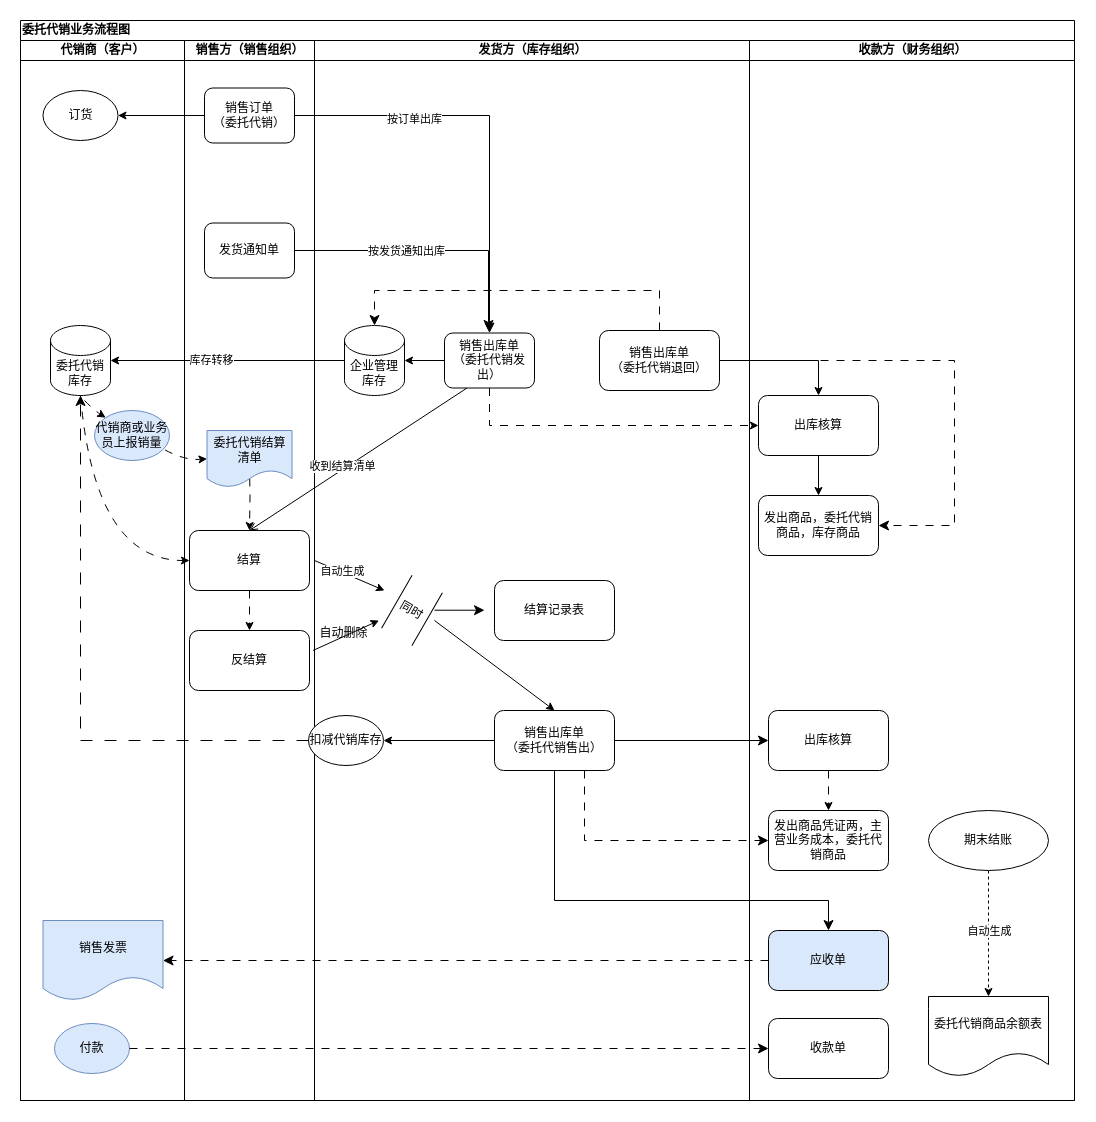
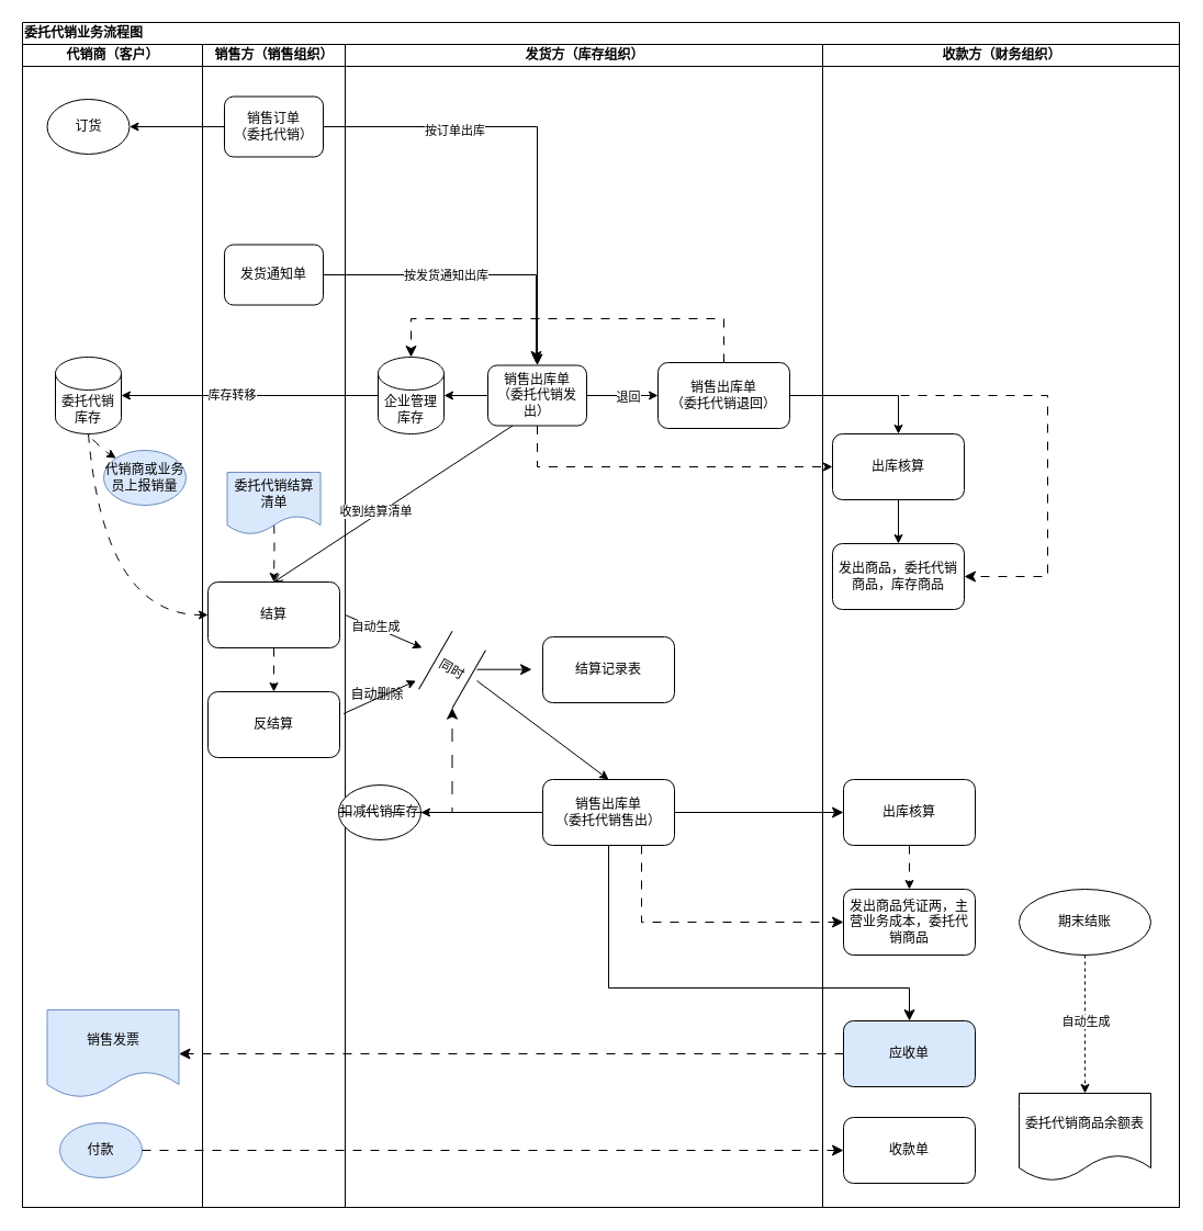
+ <mxCell id="19" value="" style="edgeStyle=orthogonalEdgeStyle;rounded=0;orthogonalLoop=1;jettySize=auto;html=1;" edge="1" parent="18" source="22" target="24"><mxGeometry relative="1" as="geometry" /></mxCell>
+ <mxCell id="20" value="退回" style="edgeLabel;html=1;align=center;verticalAlign=middle;resizable=0;points=[];" vertex="1" connectable="0" parent="19"><mxGeometry x="0.15" y="-1" relative="1" as="geometry"><mxPoint as="offset" /></mxGeometry></mxCell>
- <mxCell id="68" value="" style="curved=1;endArrow=classic;html=1;rounded=0;exitX=0.941;exitY=0.789;exitDx=0;exitDy=0;exitPerimeter=0;entryX=0;entryY=0.5;entryDx=0;entryDy=0;dashed=1;dashPattern=8 8;" edge="1" parent="2" source="8" target="17"><mxGeometry width="50" height="50" relative="1" as="geometry"><mxPoint x="84.0" y="450" as="sourcePoint" /><mxPoint x="184.0" y="450" as="targetPoint" /><Array as="points"><mxPoint x="164.0" y="440" /></Array></mxGeometry></mxCell>
- <mxCell id="63" value="" style="edgeStyle=segmentEdgeStyle;endArrow=classic;html=1;curved=0;rounded=0;endSize=8;startSize=8;exitX=0;exitY=0.5;exitDx=0;exitDy=0;entryX=0.5;entryY=1;entryDx=0;entryDy=0;entryPerimeter=0;dashed=1;dashPattern=12 12;" edge="1" parent="2" source="31" target="5"><mxGeometry width="50" height="50" relative="1" as="geometry"><mxPoint x="184.0" y="760" as="sourcePoint" /><mxPoint x="234.0" y="710" as="targetPoint" /></mxGeometry></mxCell>
+ <mxCell id="63" value="" style="edgeStyle=segmentEdgeStyle;endArrow=classic;html=1;curved=0;rounded=0;endSize=8;startSize=8;exitX=0;exitY=0.5;exitDx=0;exitDy=0;dashed=1;dashPattern=12 12;" edge="1" parent="2" source="31" target="32"><mxGeometry width="50" height="50" relative="1" as="geometry"><mxPoint x="184.0" y="760" as="sourcePoint" /><mxPoint x="234.0" y="710" as="targetPoint" /></mxGeometry></mxCell>
